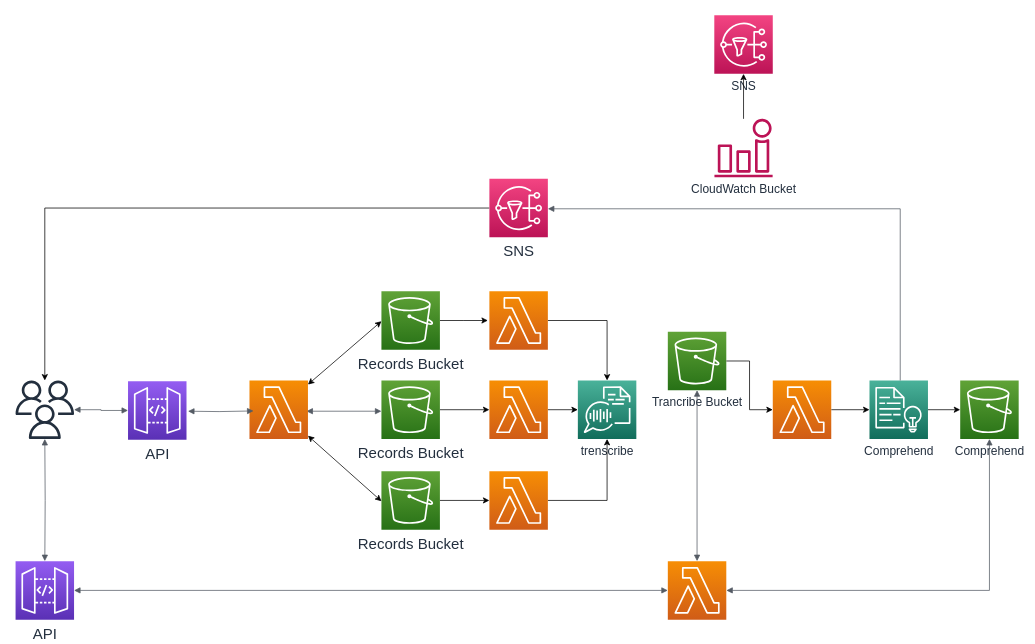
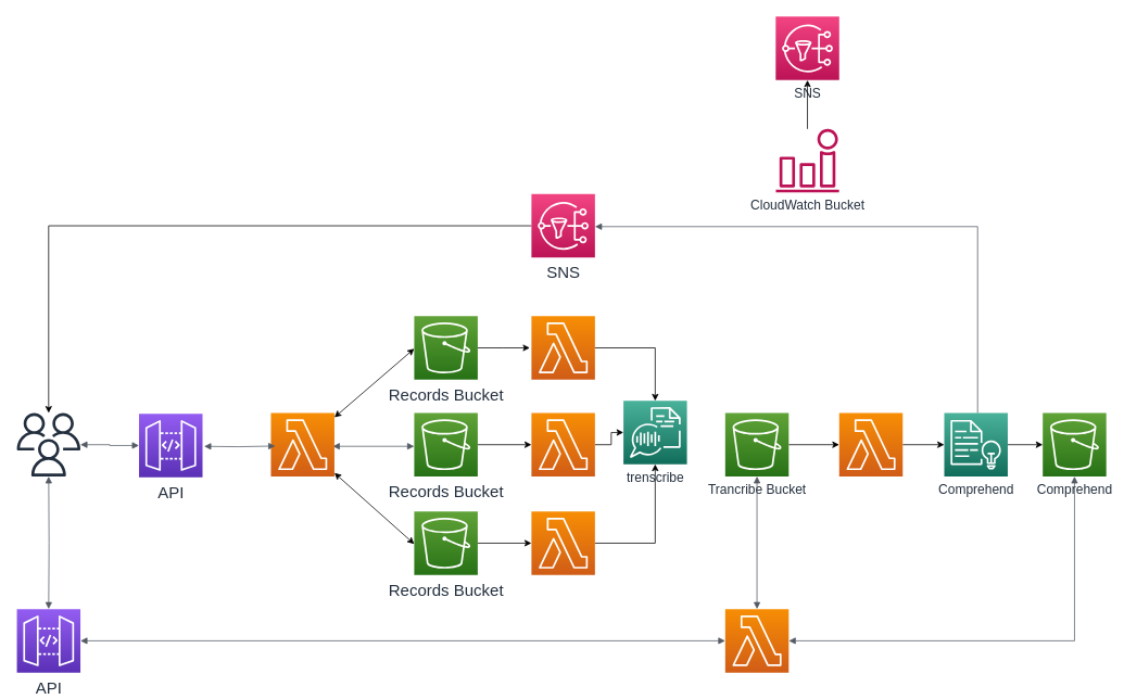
- <mxCell id="14" value="&lt;font style=&quot;font-size: 16px&quot;&gt;Trancribe Bucket&lt;/font&gt;" style="outlineConnect=0;fontColor=#232F3E;gradientColor=#60A337;gradientDirection=north;fillColor=#277116;strokeColor=#ffffff;dashed=0;verticalLabelPosition=bottom;verticalAlign=top;align=center;html=1;fontSize=12;fontStyle=0;aspect=fixed;shape=mxgraph.aws4.resourceIcon;resIcon=mxgraph.aws4.s3;sketch=0;" vertex="1" parent="1"><mxGeometry x="890" y="442" width="78" height="78" as="geometry" /></mxCell>
+ <mxCell id="14" value="&lt;font style=&quot;font-size: 16px&quot;&gt;Trancribe Bucket&lt;/font&gt;" style="outlineConnect=0;fontColor=#232F3E;gradientColor=#60A337;gradientDirection=north;fillColor=#277116;strokeColor=#ffffff;dashed=0;verticalLabelPosition=bottom;verticalAlign=top;align=center;html=1;fontSize=12;fontStyle=0;aspect=fixed;shape=mxgraph.aws4.resourceIcon;resIcon=mxgraph.aws4.s3;sketch=0;" vertex="1" parent="1"><mxGeometry x="890" y="507" width="78" height="78" as="geometry" /></mxCell>
- <mxCell id="6" value="&lt;font style=&quot;font-size: 16px&quot;&gt;trenscribe&lt;/font&gt;" style="outlineConnect=0;fontColor=#232F3E;gradientColor=#4AB29A;gradientDirection=north;fillColor=#116D5B;strokeColor=#ffffff;dashed=0;verticalLabelPosition=bottom;verticalAlign=top;align=center;html=1;fontSize=12;fontStyle=0;aspect=fixed;shape=mxgraph.aws4.resourceIcon;resIcon=mxgraph.aws4.transcribe;sketch=0;" vertex="1" parent="1"><mxGeometry x="770" y="507" width="78" height="78" as="geometry" /></mxCell>
+ <mxCell id="6" value="&lt;font style=&quot;font-size: 16px&quot;&gt;trenscribe&lt;/font&gt;" style="outlineConnect=0;fontColor=#232F3E;gradientColor=#4AB29A;gradientDirection=north;fillColor=#116D5B;strokeColor=#ffffff;dashed=0;verticalLabelPosition=bottom;verticalAlign=top;align=center;html=1;fontSize=12;fontStyle=0;aspect=fixed;shape=mxgraph.aws4.resourceIcon;resIcon=mxgraph.aws4.transcribe;sketch=0;" vertex="1" parent="1"><mxGeometry x="765" y="492" width="78" height="78" as="geometry" /></mxCell>
